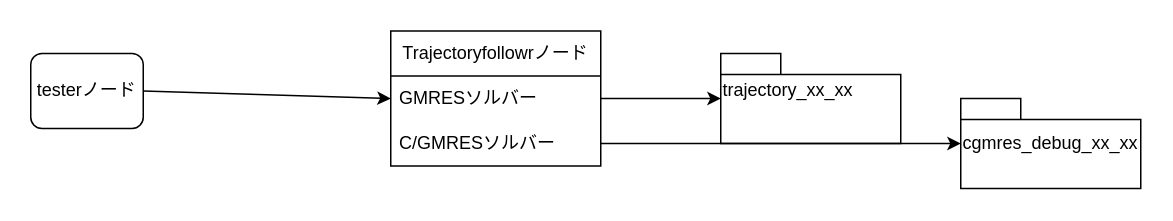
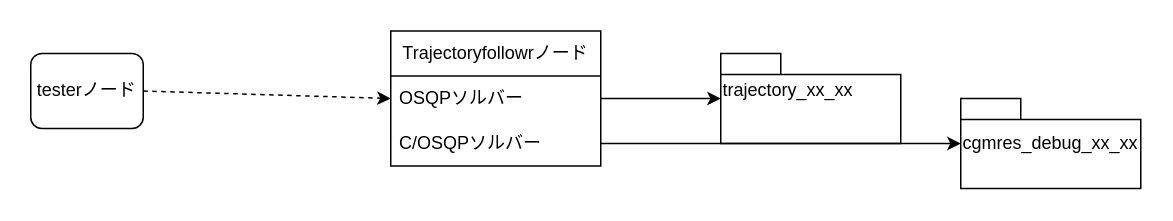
- <mxCell id="6" value="" style="endArrow=classic;html=1;exitX=1;exitY=0.5;exitDx=0;exitDy=0;entryX=0;entryY=0.5;entryDx=0;entryDy=0;" parent="1" source="2" target="3" edge="1"><mxGeometry width="50" height="50" relative="1" as="geometry"><mxPoint x="380" y="320" as="sourcePoint" /><mxPoint x="430" y="270" as="targetPoint" /></mxGeometry></mxCell>
+ <mxCell id="6" value="" style="endArrow=classic;html=1;exitX=1;exitY=0.5;exitDx=0;exitDy=0;entryX=0;entryY=0.5;entryDx=0;entryDy=0;dashed=1;" parent="1" source="2" target="3" edge="1"><mxGeometry width="50" height="50" relative="1" as="geometry"><mxPoint x="380" y="320" as="sourcePoint" /><mxPoint x="430" y="270" as="targetPoint" /></mxGeometry></mxCell>
- <mxCell id="4" value="GMRESソルバー" style="text;strokeColor=none;fillColor=none;align=left;verticalAlign=middle;spacingLeft=4;spacingRight=4;overflow=hidden;points=[[0,0.5],[1,0.5]];portConstraint=eastwest;rotatable=0;whiteSpace=wrap;html=1;" parent="3" vertex="1"><mxGeometry y="30" width="140" height="30" as="geometry" /></mxCell>
+ <mxCell id="4" value="OSQPソルバー" style="text;strokeColor=none;fillColor=none;align=left;verticalAlign=middle;spacingLeft=4;spacingRight=4;overflow=hidden;points=[[0,0.5],[1,0.5]];portConstraint=eastwest;rotatable=0;whiteSpace=wrap;html=1;" parent="3" vertex="1"><mxGeometry y="30" width="140" height="30" as="geometry" /></mxCell>
- <mxCell id="5" value="C/GMRESソルバー" style="text;strokeColor=none;fillColor=none;align=left;verticalAlign=middle;spacingLeft=4;spacingRight=4;overflow=hidden;points=[[0,0.5],[1,0.5]];portConstraint=eastwest;rotatable=0;whiteSpace=wrap;html=1;" parent="3" vertex="1"><mxGeometry y="60" width="140" height="30" as="geometry" /></mxCell>
+ <mxCell id="5" value="C/OSQPソルバー" style="text;strokeColor=none;fillColor=none;align=left;verticalAlign=middle;spacingLeft=4;spacingRight=4;overflow=hidden;points=[[0,0.5],[1,0.5]];portConstraint=eastwest;rotatable=0;whiteSpace=wrap;html=1;" parent="3" vertex="1"><mxGeometry y="60" width="140" height="30" as="geometry" /></mxCell>
